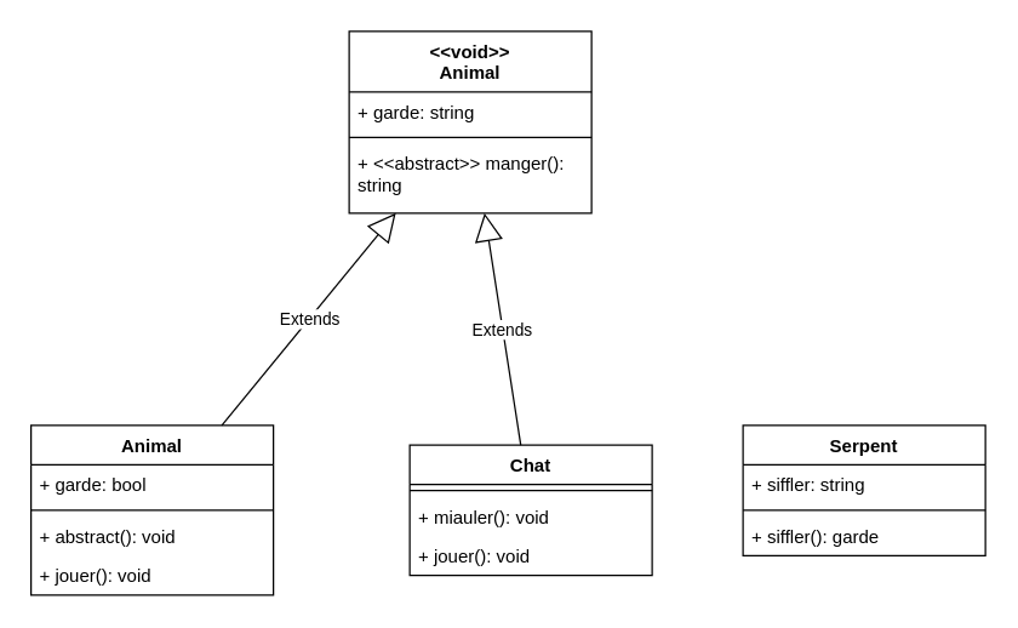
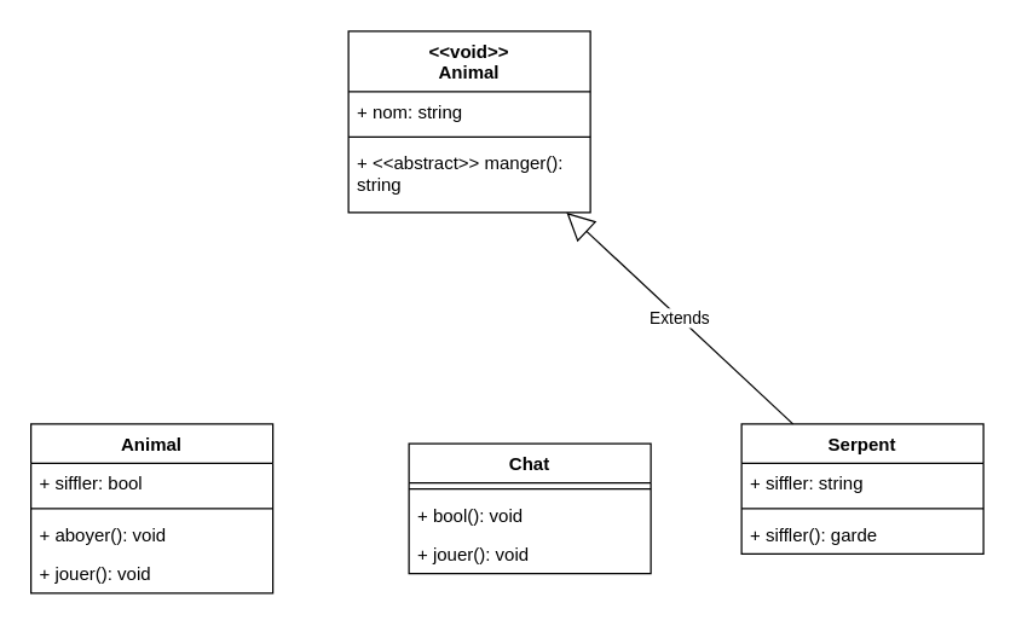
- <mxCell id="16" value="+ garde: string" style="text;strokeColor=none;fillColor=none;align=left;verticalAlign=top;spacingLeft=4;spacingRight=4;overflow=hidden;rotatable=0;points=[[0,0.5],[1,0.5]];portConstraint=eastwest;whiteSpace=wrap;html=1;" parent="15" vertex="1"><mxGeometry y="40" width="160" height="26" as="geometry" /></mxCell>
+ <mxCell id="16" value="+ nom: string" style="text;strokeColor=none;fillColor=none;align=left;verticalAlign=top;spacingLeft=4;spacingRight=4;overflow=hidden;rotatable=0;points=[[0,0.5],[1,0.5]];portConstraint=eastwest;whiteSpace=wrap;html=1;" parent="15" vertex="1"><mxGeometry y="40" width="160" height="26" as="geometry" /></mxCell>
+ <mxCell id="21" value="Extends" style="endArrow=block;endSize=16;endFill=0;html=1;rounded=0;" parent="1" source="11" target="15" edge="1"><mxGeometry width="160" relative="1" as="geometry"><mxPoint x="350" y="303" as="sourcePoint" /><mxPoint x="326" y="136" as="targetPoint" /></mxGeometry></mxCell>
- <mxCell id="19" value="Extends" style="endArrow=block;endSize=16;endFill=0;html=1;rounded=0;" parent="1" source="2" target="15" edge="1"><mxGeometry width="160" relative="1" as="geometry"><mxPoint x="230" y="330" as="sourcePoint" /><mxPoint x="390" y="330" as="targetPoint" /></mxGeometry></mxCell>
- <mxCell id="20" value="Extends" style="endArrow=block;endSize=16;endFill=0;html=1;rounded=0;" parent="1" source="7" target="15" edge="1"><mxGeometry width="160" relative="1" as="geometry"><mxPoint x="172" y="290" as="sourcePoint" /><mxPoint x="288" y="136" as="targetPoint" /></mxGeometry></mxCell>
- <mxCell id="3" value="+ garde: bool" style="text;strokeColor=none;fillColor=none;align=left;verticalAlign=top;spacingLeft=4;spacingRight=4;overflow=hidden;rotatable=0;points=[[0,0.5],[1,0.5]];portConstraint=eastwest;whiteSpace=wrap;html=1;" parent="2" vertex="1"><mxGeometry y="26" width="160" height="26" as="geometry" /></mxCell>
+ <mxCell id="3" value="+ siffler: bool" style="text;strokeColor=none;fillColor=none;align=left;verticalAlign=top;spacingLeft=4;spacingRight=4;overflow=hidden;rotatable=0;points=[[0,0.5],[1,0.5]];portConstraint=eastwest;whiteSpace=wrap;html=1;" parent="2" vertex="1"><mxGeometry y="26" width="160" height="26" as="geometry" /></mxCell>
- <mxCell id="9" value="+ miauler(): void" style="text;strokeColor=none;fillColor=none;align=left;verticalAlign=top;spacingLeft=4;spacingRight=4;overflow=hidden;rotatable=0;points=[[0,0.5],[1,0.5]];portConstraint=eastwest;whiteSpace=wrap;html=1;" parent="7" vertex="1"><mxGeometry y="34" width="160" height="26" as="geometry" /></mxCell>
+ <mxCell id="9" value="+ bool(): void" style="text;strokeColor=none;fillColor=none;align=left;verticalAlign=top;spacingLeft=4;spacingRight=4;overflow=hidden;rotatable=0;points=[[0,0.5],[1,0.5]];portConstraint=eastwest;whiteSpace=wrap;html=1;" parent="7" vertex="1"><mxGeometry y="34" width="160" height="26" as="geometry" /></mxCell>
- <mxCell id="5" value="+ abstract(): void" style="text;strokeColor=none;fillColor=none;align=left;verticalAlign=top;spacingLeft=4;spacingRight=4;overflow=hidden;rotatable=0;points=[[0,0.5],[1,0.5]];portConstraint=eastwest;whiteSpace=wrap;html=1;" parent="2" vertex="1"><mxGeometry y="60" width="160" height="26" as="geometry" /></mxCell>
+ <mxCell id="5" value="+ aboyer(): void" style="text;strokeColor=none;fillColor=none;align=left;verticalAlign=top;spacingLeft=4;spacingRight=4;overflow=hidden;rotatable=0;points=[[0,0.5],[1,0.5]];portConstraint=eastwest;whiteSpace=wrap;html=1;" parent="2" vertex="1"><mxGeometry y="60" width="160" height="26" as="geometry" /></mxCell>
